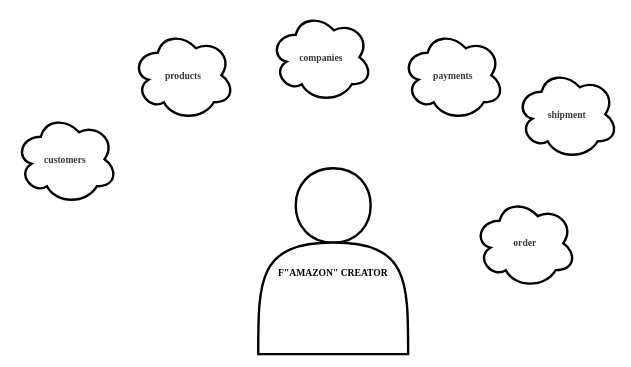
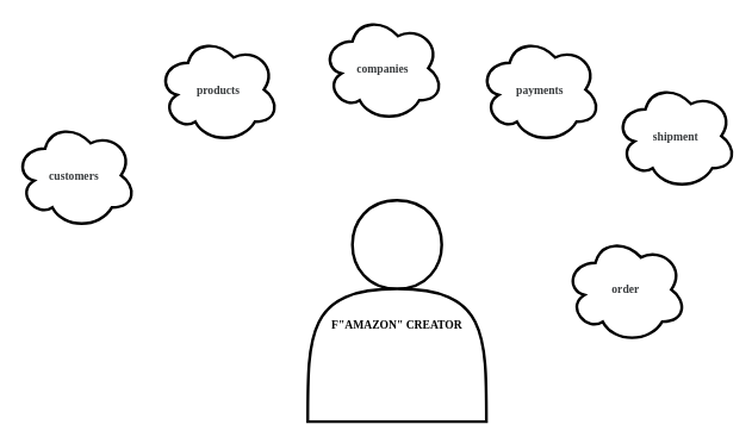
- <mxCell id="3" value="&lt;span style=&quot;color: rgb(55 , 58 , 60) ; text-align: left ; background-color: rgb(255 , 255 , 255)&quot;&gt;&lt;b&gt;&lt;font face=&quot;Verdana&quot; style=&quot;font-size: 16px&quot;&gt;customers&amp;nbsp;&lt;/font&gt;&lt;/b&gt;&lt;/span&gt;" style="ellipse;shape=cloud;whiteSpace=wrap;html=1;strokeWidth=4;" vertex="1" parent="1"><mxGeometry x="25" y="190" width="170" height="150" as="geometry" /></mxCell>
+ <mxCell id="3" value="&lt;span style=&quot;color: rgb(55 , 58 , 60) ; text-align: left ; background-color: rgb(255 , 255 , 255)&quot;&gt;&lt;b&gt;&lt;font face=&quot;Verdana&quot; style=&quot;font-size: 16px&quot;&gt;customers&amp;nbsp;&lt;/font&gt;&lt;/b&gt;&lt;/span&gt;" style="ellipse;shape=cloud;whiteSpace=wrap;html=1;strokeWidth=4;" vertex="1" parent="1"><mxGeometry x="20" y="170" width="170" height="150" as="geometry" /></mxCell>
